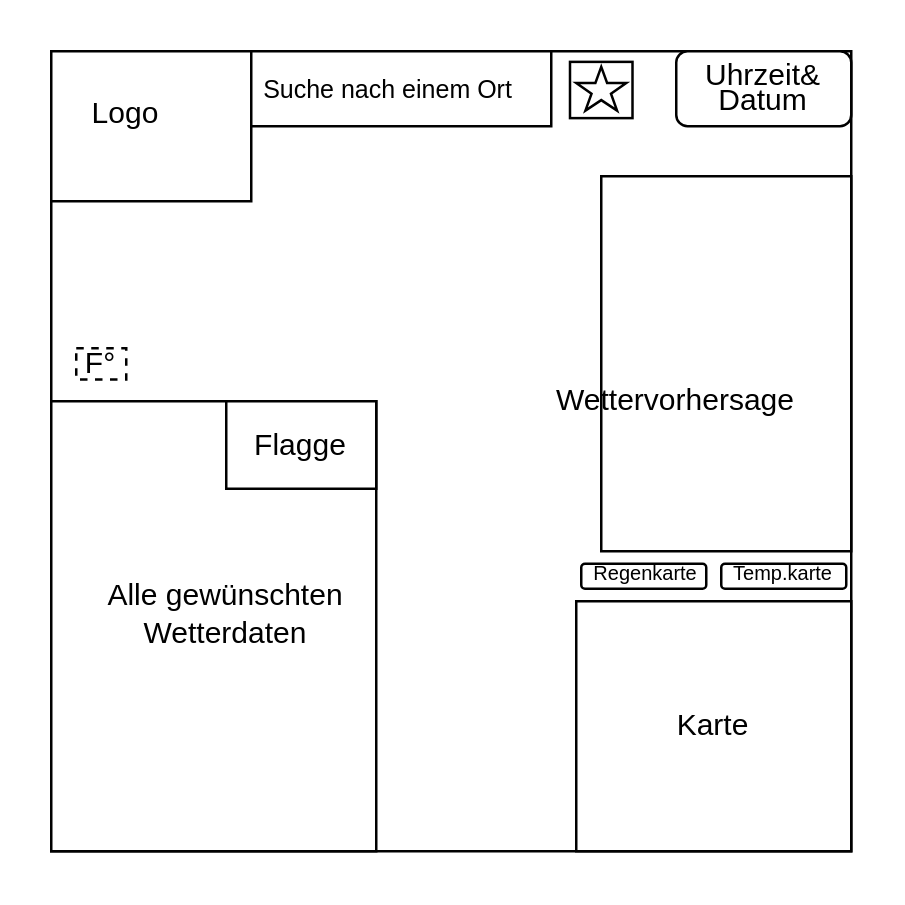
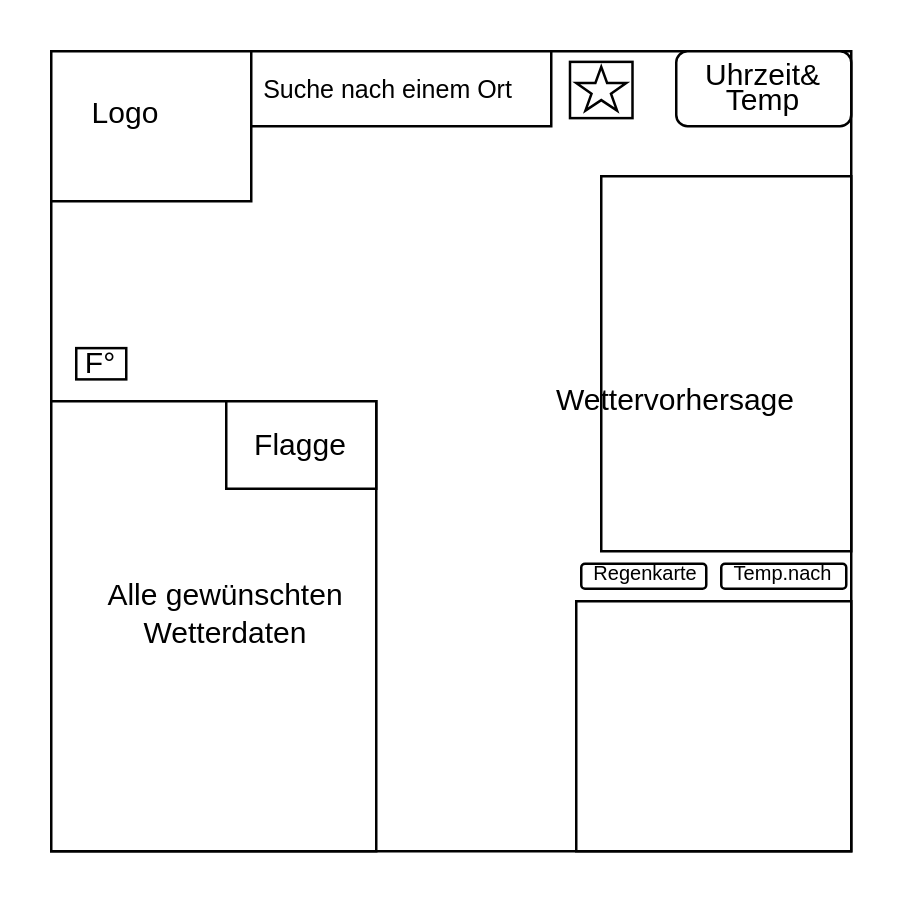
- <mxCell id="20" value="Datum" style="text;html=1;strokeColor=none;fillColor=none;align=center;verticalAlign=middle;whiteSpace=wrap;rounded=0;" vertex="1" parent="1"><mxGeometry x="285" y="30" width="40" height="20" as="geometry" /></mxCell>
+ <mxCell id="20" value="Temp" style="text;html=1;strokeColor=none;fillColor=none;align=center;verticalAlign=middle;whiteSpace=wrap;rounded=0;" vertex="1" parent="1"><mxGeometry x="285" y="30" width="40" height="20" as="geometry" /></mxCell>
- <mxCell id="22" value="F°" style="rounded=0;whiteSpace=wrap;html=1;dashed=1;" vertex="1" parent="1"><mxGeometry x="30" y="138.75" width="20" height="12.5" as="geometry" /></mxCell>
+ <mxCell id="22" value="F°" style="rounded=0;whiteSpace=wrap;html=1;" vertex="1" parent="1"><mxGeometry x="30" y="138.75" width="20" height="12.5" as="geometry" /></mxCell>
- <mxCell id="13" value="&lt;font style=&quot;font-size: 8px&quot;&gt;Temp.karte&lt;/font&gt;" style="text;html=1;strokeColor=none;fillColor=none;align=center;verticalAlign=middle;whiteSpace=wrap;rounded=0;" vertex="1" parent="1"><mxGeometry x="293" y="218" width="40" height="20" as="geometry" /></mxCell>
+ <mxCell id="13" value="&lt;font style=&quot;font-size: 8px&quot;&gt;Temp.nach&lt;/font&gt;" style="text;html=1;strokeColor=none;fillColor=none;align=center;verticalAlign=middle;whiteSpace=wrap;rounded=0;" vertex="1" parent="1"><mxGeometry x="293" y="218" width="40" height="20" as="geometry" /></mxCell>
- <mxCell id="14" value="Karte" style="text;html=1;strokeColor=none;fillColor=none;align=center;verticalAlign=middle;whiteSpace=wrap;rounded=0;" vertex="1" parent="1"><mxGeometry x="265" y="280" width="40" height="20" as="geometry" /></mxCell>
